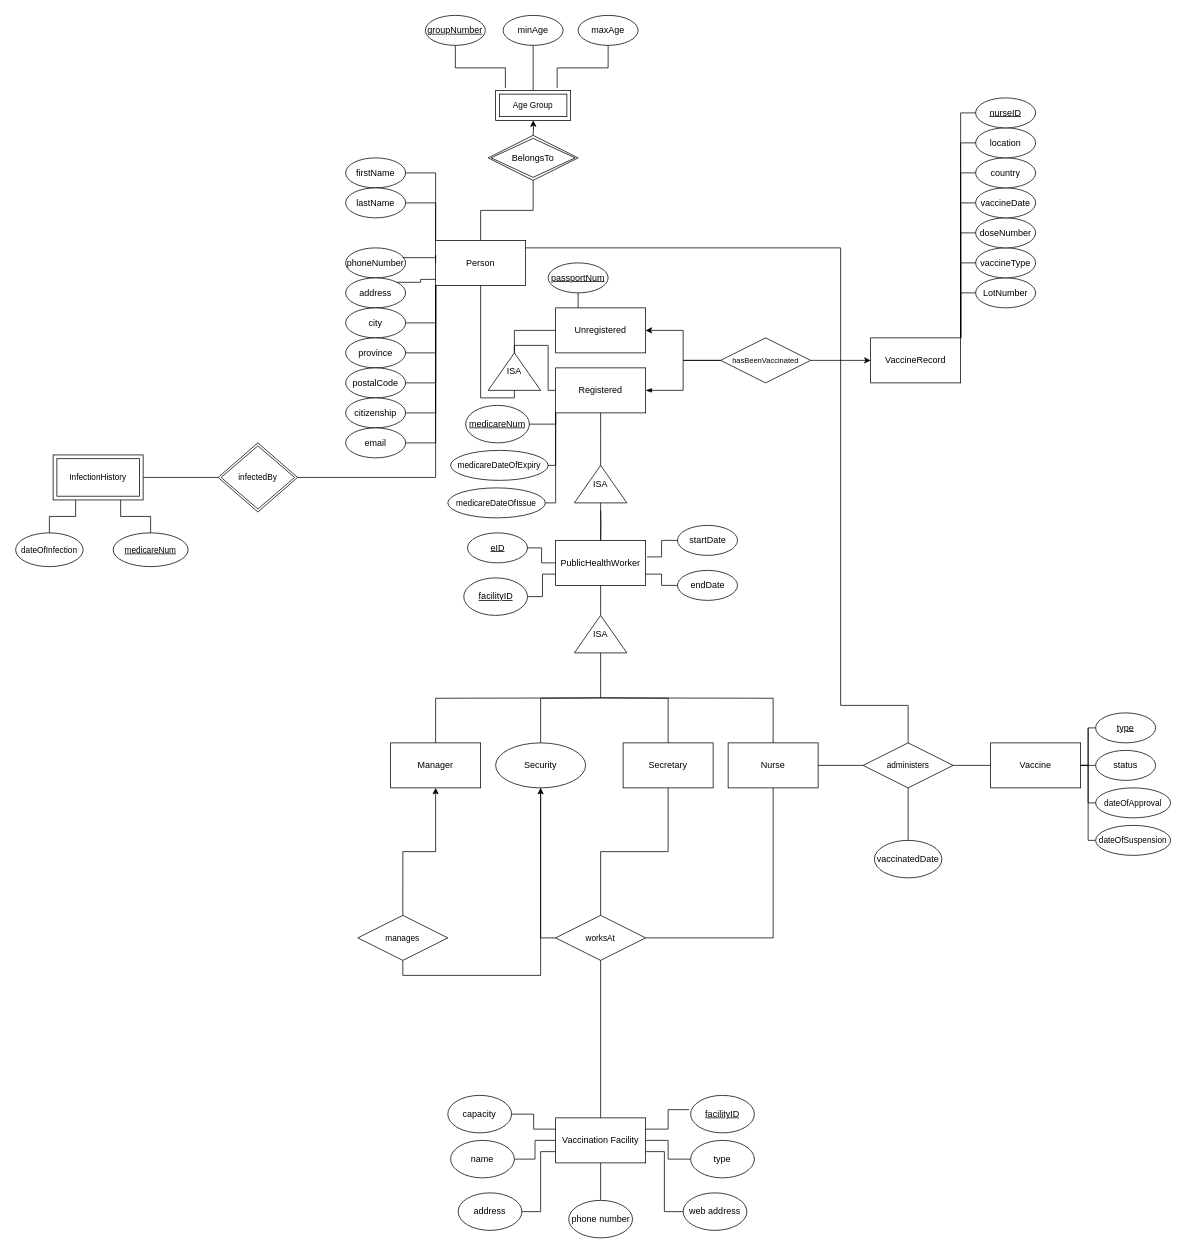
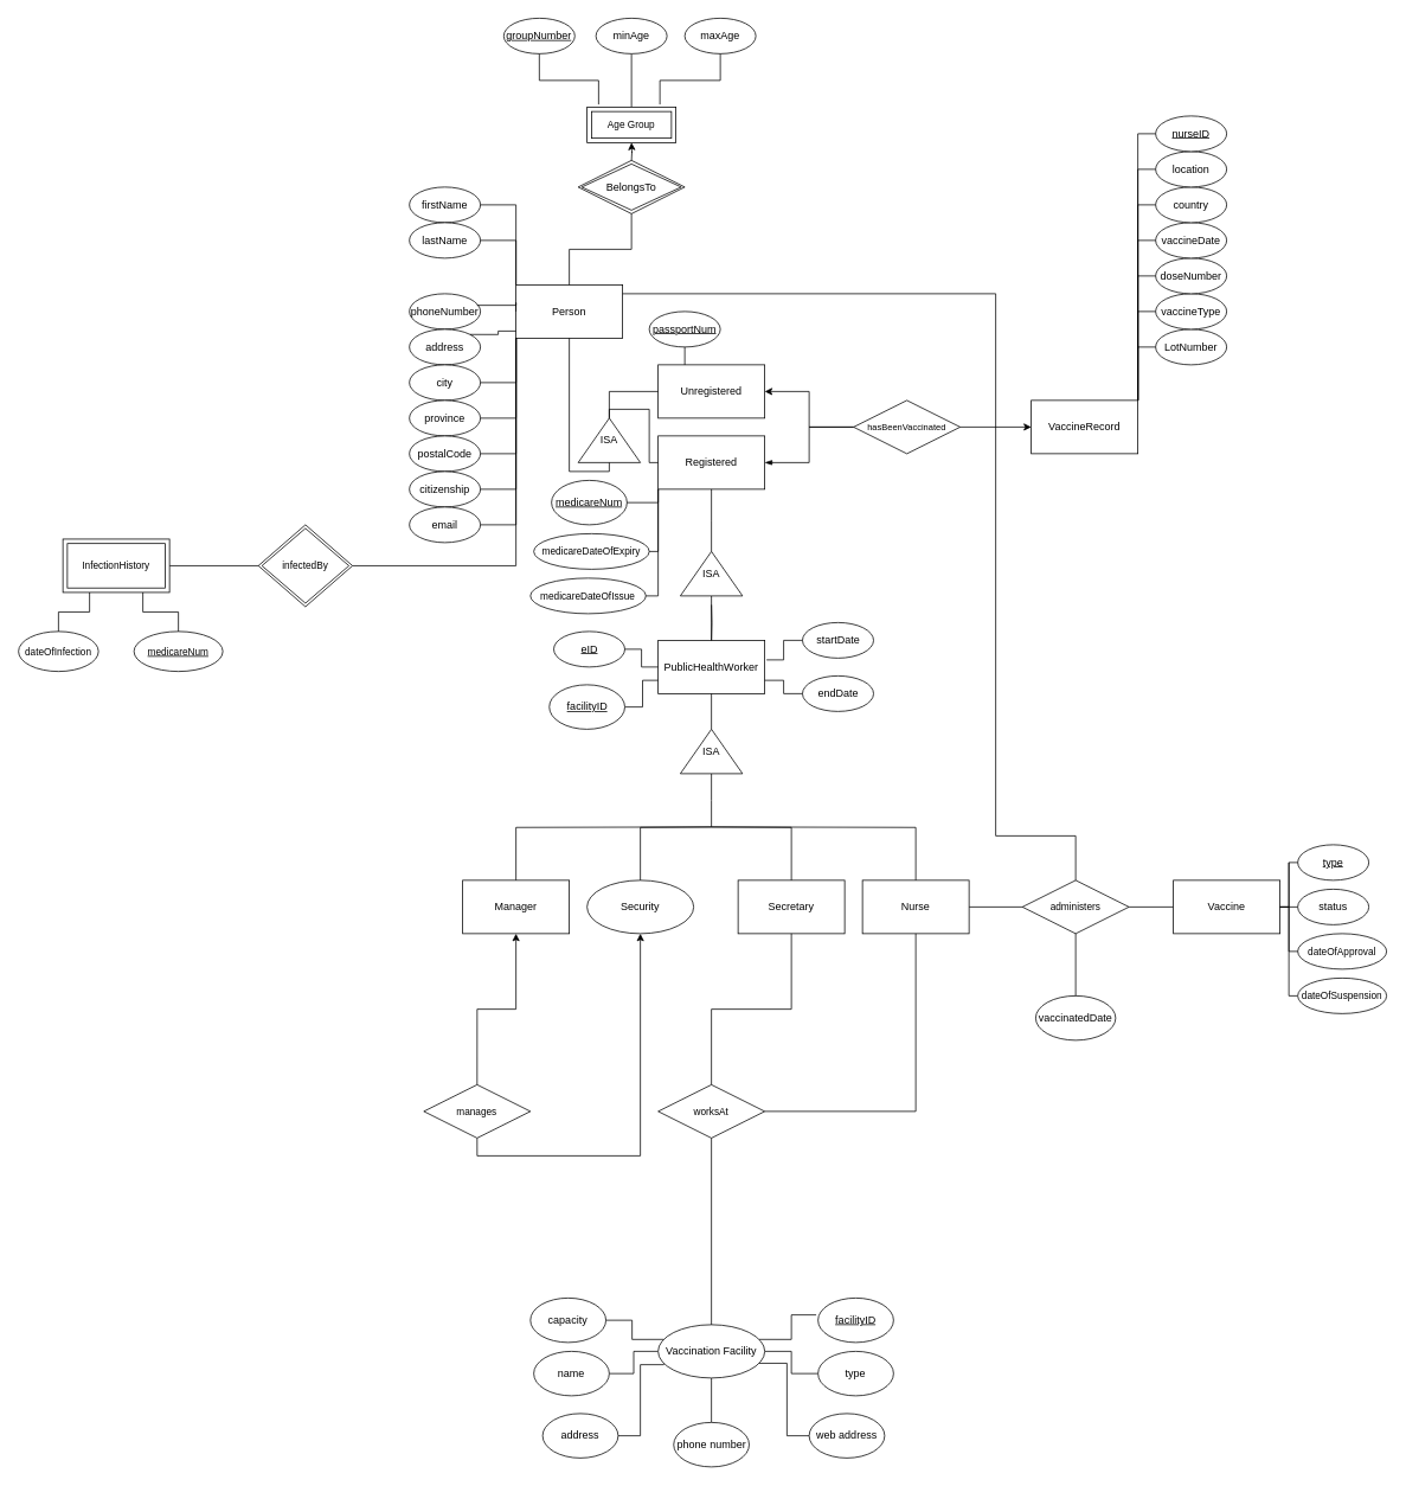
- <mxCell id="93" value="" style="endArrow=none;html=1;rounded=0;fontSize=11;edgeStyle=orthogonalEdgeStyle;exitX=0.5;exitY=1;exitDx=0;exitDy=0;endFill=0;" parent="1" source="78" target="73" edge="1"><mxGeometry width="50" height="50" relative="1" as="geometry"><mxPoint x="900.059" y="1060" as="sourcePoint" /><mxPoint x="840" y="1245" as="targetPoint" /><Array as="points"><mxPoint x="720" y="1250" /></Array></mxGeometry></mxCell>
- <mxCell id="101" value="Vaccination Facility" style="rounded=0;whiteSpace=wrap;html=1;" parent="1" vertex="1"><mxGeometry x="740" y="1490" width="120" height="60" as="geometry" /></mxCell>
+ <mxCell id="101" value="Vaccination Facility" style="ellipse;whiteSpace=wrap;html=1;" parent="1" vertex="1"><mxGeometry x="740" y="1490" width="120" height="60" as="geometry" /></mxCell>
